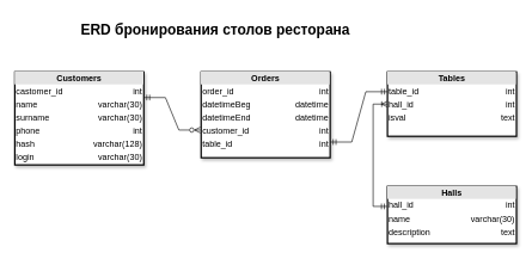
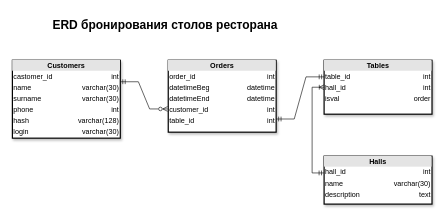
- <mxCell id="7" value="&lt;b&gt;&lt;font style=&quot;font-size: 20px;&quot;&gt;ERD бронирования столов ресторана&lt;/font&gt;&lt;/b&gt;" style="text;html=1;strokeColor=none;fillColor=none;align=center;verticalAlign=middle;whiteSpace=wrap;rounded=0;shadow=1;" parent="1" vertex="1"><mxGeometry x="110" y="20" width="380" height="40" as="geometry" /></mxCell>
+ <mxCell id="7" value="&lt;b&gt;&lt;font style=&quot;font-size: 20px;&quot;&gt;ERD бронирования столов ресторана&lt;/font&gt;&lt;/b&gt;" style="text;html=1;strokeColor=none;fillColor=none;align=center;verticalAlign=middle;whiteSpace=wrap;rounded=0;shadow=1;" parent="1" vertex="1"><mxGeometry x="85" y="20" width="380" height="40" as="geometry" /></mxCell>
- <mxCell id="4" value="&lt;div style=&quot;text-align: center; box-sizing: border-box; width: 100%; background: rgb(228, 228, 228); padding: 2px;&quot;&gt;&lt;b&gt;Tables&lt;/b&gt;&lt;/div&gt;&lt;table style=&quot;width:100%;font-size:1em;&quot; cellpadding=&quot;2&quot; cellspacing=&quot;0&quot;&gt;&lt;tbody&gt;&lt;tr&gt;&lt;td&gt;table_id&lt;/td&gt;&lt;td style=&quot;text-align: right;&quot;&gt;int&lt;/td&gt;&lt;/tr&gt;&lt;tr&gt;&lt;td&gt;hall_id&lt;/td&gt;&lt;td style=&quot;text-align: right;&quot;&gt;int&lt;/td&gt;&lt;/tr&gt;&lt;tr&gt;&lt;td&gt;isval&lt;/td&gt;&lt;td style=&quot;text-align: right;&quot;&gt;text&lt;/td&gt;&lt;/tr&gt;&lt;tr&gt;&lt;td&gt;&lt;br&gt;&lt;/td&gt;&lt;td&gt;&lt;br&gt;&lt;/td&gt;&lt;/tr&gt;&lt;/tbody&gt;&lt;/table&gt;" style="verticalAlign=top;align=left;overflow=fill;html=1;strokeWidth=2;shadow=1;enumerate=0;comic=0;arcSize=12;" parent="1" vertex="1"><mxGeometry x="540" y="100" width="180" height="90" as="geometry" /></mxCell>
+ <mxCell id="4" value="&lt;div style=&quot;text-align: center; box-sizing: border-box; width: 100%; background: rgb(228, 228, 228); padding: 2px;&quot;&gt;&lt;b&gt;Tables&lt;/b&gt;&lt;/div&gt;&lt;table style=&quot;width:100%;font-size:1em;&quot; cellpadding=&quot;2&quot; cellspacing=&quot;0&quot;&gt;&lt;tbody&gt;&lt;tr&gt;&lt;td&gt;table_id&lt;/td&gt;&lt;td style=&quot;text-align: right;&quot;&gt;int&lt;/td&gt;&lt;/tr&gt;&lt;tr&gt;&lt;td&gt;hall_id&lt;/td&gt;&lt;td style=&quot;text-align: right;&quot;&gt;int&lt;/td&gt;&lt;/tr&gt;&lt;tr&gt;&lt;td&gt;isval&lt;/td&gt;&lt;td style=&quot;text-align: right;&quot;&gt;order&lt;/td&gt;&lt;/tr&gt;&lt;tr&gt;&lt;td&gt;&lt;br&gt;&lt;/td&gt;&lt;td&gt;&lt;br&gt;&lt;/td&gt;&lt;/tr&gt;&lt;/tbody&gt;&lt;/table&gt;" style="verticalAlign=top;align=left;overflow=fill;html=1;strokeWidth=2;shadow=1;enumerate=0;comic=0;arcSize=12;" parent="1" vertex="1"><mxGeometry x="540" y="100" width="180" height="90" as="geometry" /></mxCell>
